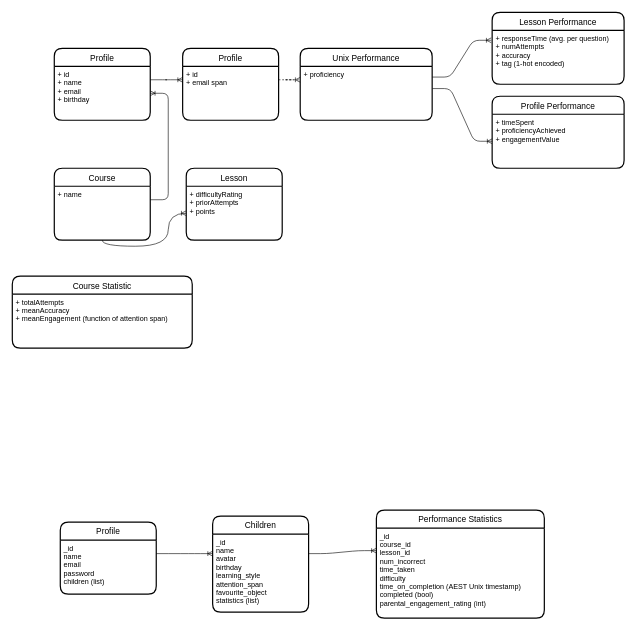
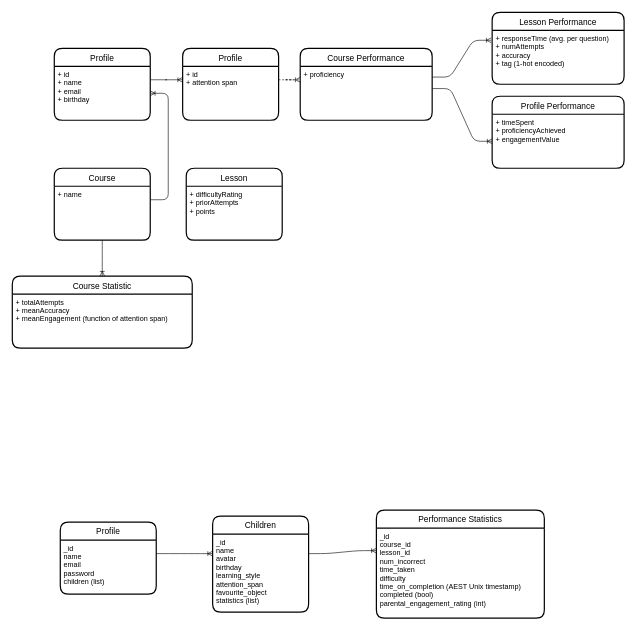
- <mxCell id="5" value="Unix Performance" style="swimlane;childLayout=stackLayout;horizontal=1;startSize=30;horizontalStack=0;rounded=1;fontSize=14;fontStyle=0;strokeWidth=2;resizeParent=0;resizeLast=1;shadow=0;dashed=0;align=center;" parent="1" vertex="1"><mxGeometry x="500" y="80" width="220" height="120" as="geometry" /></mxCell>
+ <mxCell id="5" value="Course Performance" style="swimlane;childLayout=stackLayout;horizontal=1;startSize=30;horizontalStack=0;rounded=1;fontSize=14;fontStyle=0;strokeWidth=2;resizeParent=0;resizeLast=1;shadow=0;dashed=0;align=center;" parent="1" vertex="1"><mxGeometry x="500" y="80" width="220" height="120" as="geometry" /></mxCell>
- <mxCell id="4" value="+ id&#10;+ email span&#10;" style="align=left;strokeColor=none;fillColor=none;spacingLeft=4;fontSize=12;verticalAlign=top;resizable=0;rotatable=0;part=1;" parent="3" vertex="1"><mxGeometry y="30" width="160" height="90" as="geometry" /></mxCell>
+ <mxCell id="4" value="+ id&#10;+ attention span&#10;" style="align=left;strokeColor=none;fillColor=none;spacingLeft=4;fontSize=12;verticalAlign=top;resizable=0;rotatable=0;part=1;" parent="3" vertex="1"><mxGeometry y="30" width="160" height="90" as="geometry" /></mxCell>
- <mxCell id="18" value="" style="fontSize=12;html=1;endArrow=ERoneToMany;exitX=0.5;exitY=1;exitDx=0;exitDy=0;edgeStyle=orthogonalEdgeStyle;curved=1;" parent="1" source="11" target="13" edge="1"><mxGeometry width="100" height="100" relative="1" as="geometry"><mxPoint x="184" y="430" as="sourcePoint" /><mxPoint x="170" y="450" as="targetPoint" /></mxGeometry></mxCell>
+ <mxCell id="18" value="" style="fontSize=12;html=1;endArrow=ERoneToMany;exitX=0.5;exitY=1;exitDx=0;exitDy=0;entryX=0.5;entryY=0;entryDx=0;entryDy=0;edgeStyle=orthogonalEdgeStyle;curved=1;" parent="1" source="11" target="16" edge="1"><mxGeometry width="100" height="100" relative="1" as="geometry"><mxPoint x="184" y="430" as="sourcePoint" /><mxPoint x="170" y="450" as="targetPoint" /></mxGeometry></mxCell>
